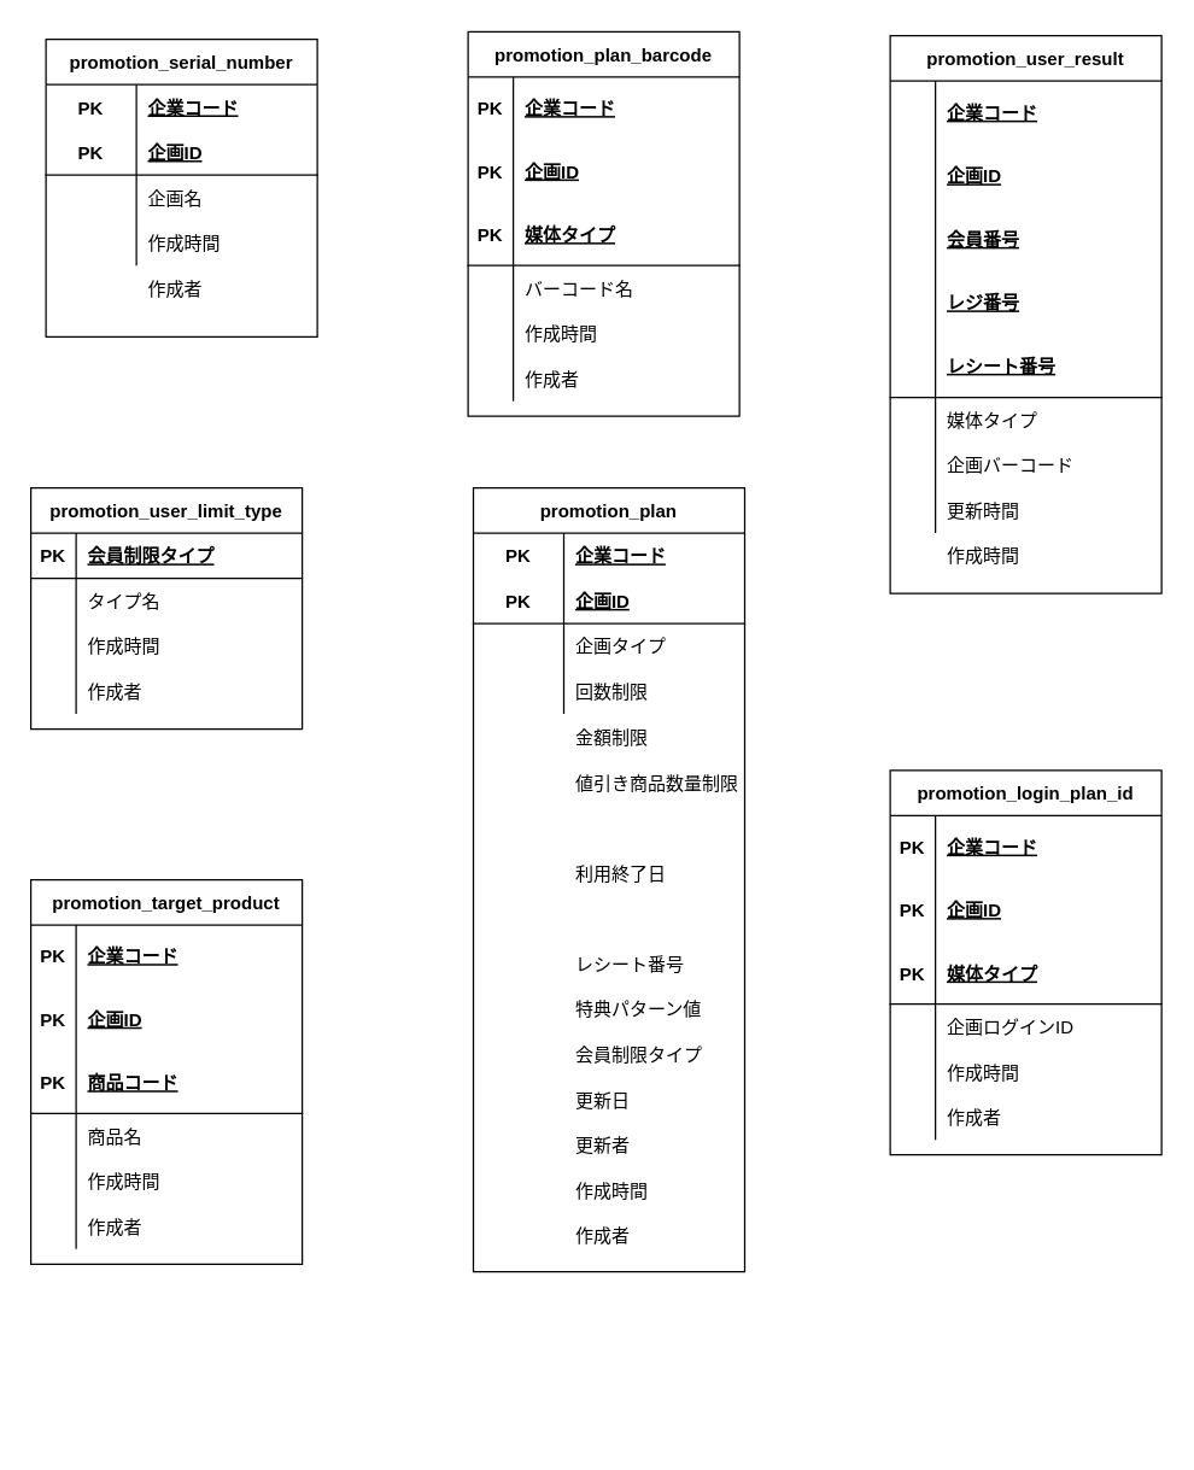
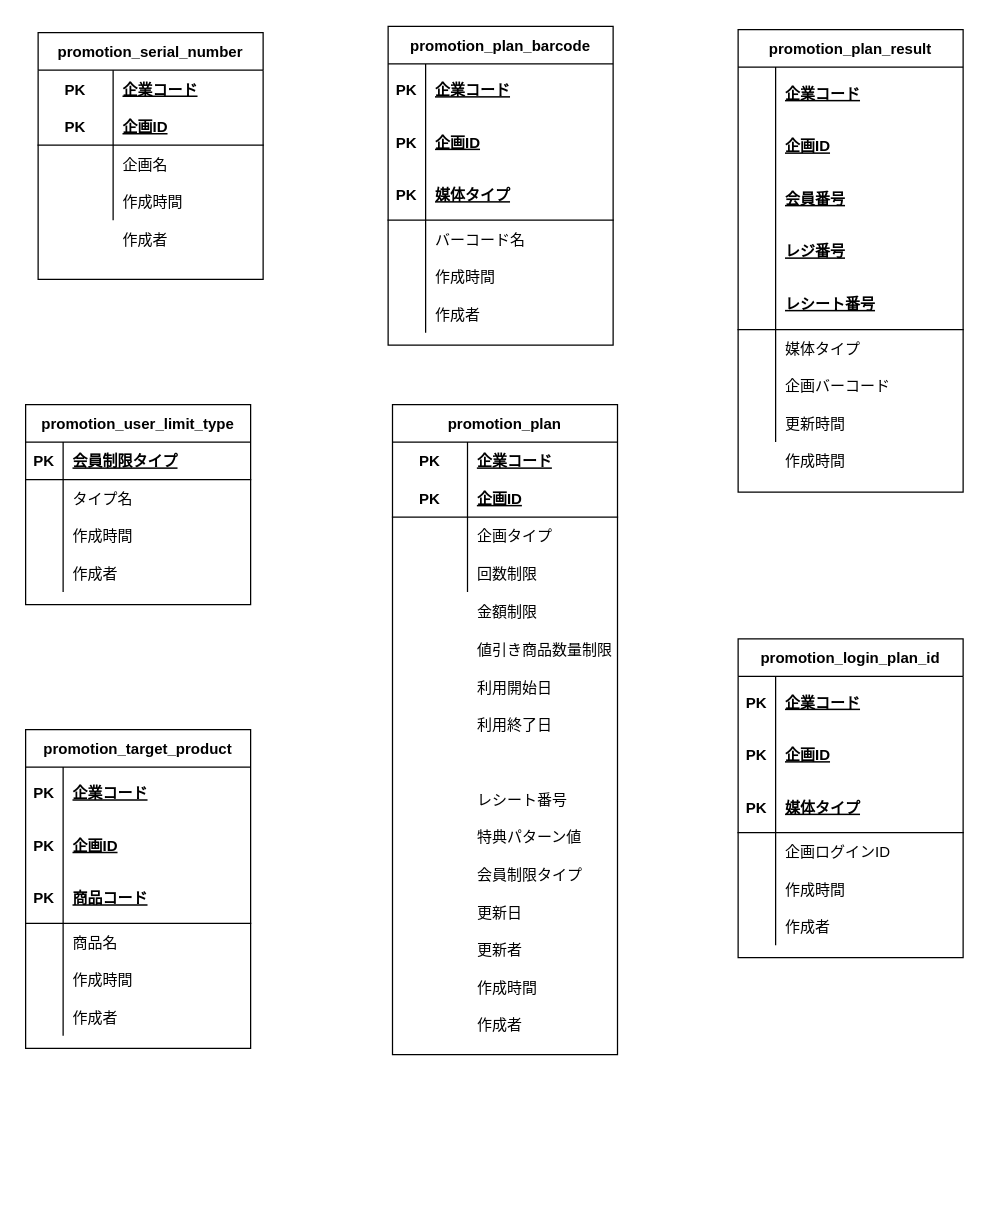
- <mxCell id="55" value="promotion_user_result" style="shape=table;startSize=30;container=1;collapsible=1;childLayout=tableLayout;fixedRows=1;rowLines=0;fontStyle=1;align=center;resizeLast=1;" vertex="1" parent="1"><mxGeometry x="590" y="23" width="180" height="370" as="geometry" /></mxCell>
+ <mxCell id="55" value="promotion_plan_result" style="shape=table;startSize=30;container=1;collapsible=1;childLayout=tableLayout;fixedRows=1;rowLines=0;fontStyle=1;align=center;resizeLast=1;" vertex="1" parent="1"><mxGeometry x="590" y="23" width="180" height="370" as="geometry" /></mxCell>
+ <mxCell id="32" value="利用開始日" style="shape=partialRectangle;connectable=0;fillColor=none;top=0;left=0;bottom=0;right=0;align=left;spacingLeft=6;overflow=hidden;" vertex="1" parent="17"><mxGeometry x="60" y="211.25" width="120" height="30" as="geometry" /></mxCell>
